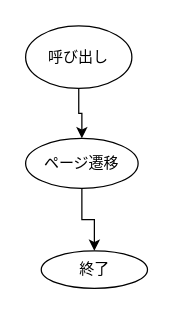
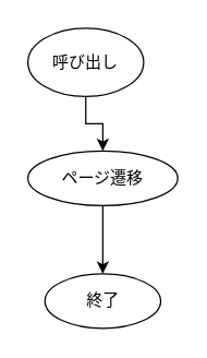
- <mxCell id="6" value="ページ遷移" style="ellipse;whiteSpace=wrap;html=1;" vertex="1" parent="1"><mxGeometry x="20" y="110" width="90" height="40" as="geometry" /></mxCell>
+ <mxCell id="6" value="ページ遷移" style="ellipse;whiteSpace=wrap;html=1;" vertex="1" parent="1"><mxGeometry x="20" y="110" width="110" height="40" as="geometry" /></mxCell>
- <mxCell id="4" value="終了" style="ellipse;whiteSpace=wrap;html=1;" parent="1" vertex="1"><mxGeometry x="32.5" y="200" width="85" height="30" as="geometry" /></mxCell>
+ <mxCell id="4" value="終了" style="ellipse;whiteSpace=wrap;html=1;" parent="1" vertex="1"><mxGeometry x="32.5" y="200" width="85" height="40" as="geometry" /></mxCell>
